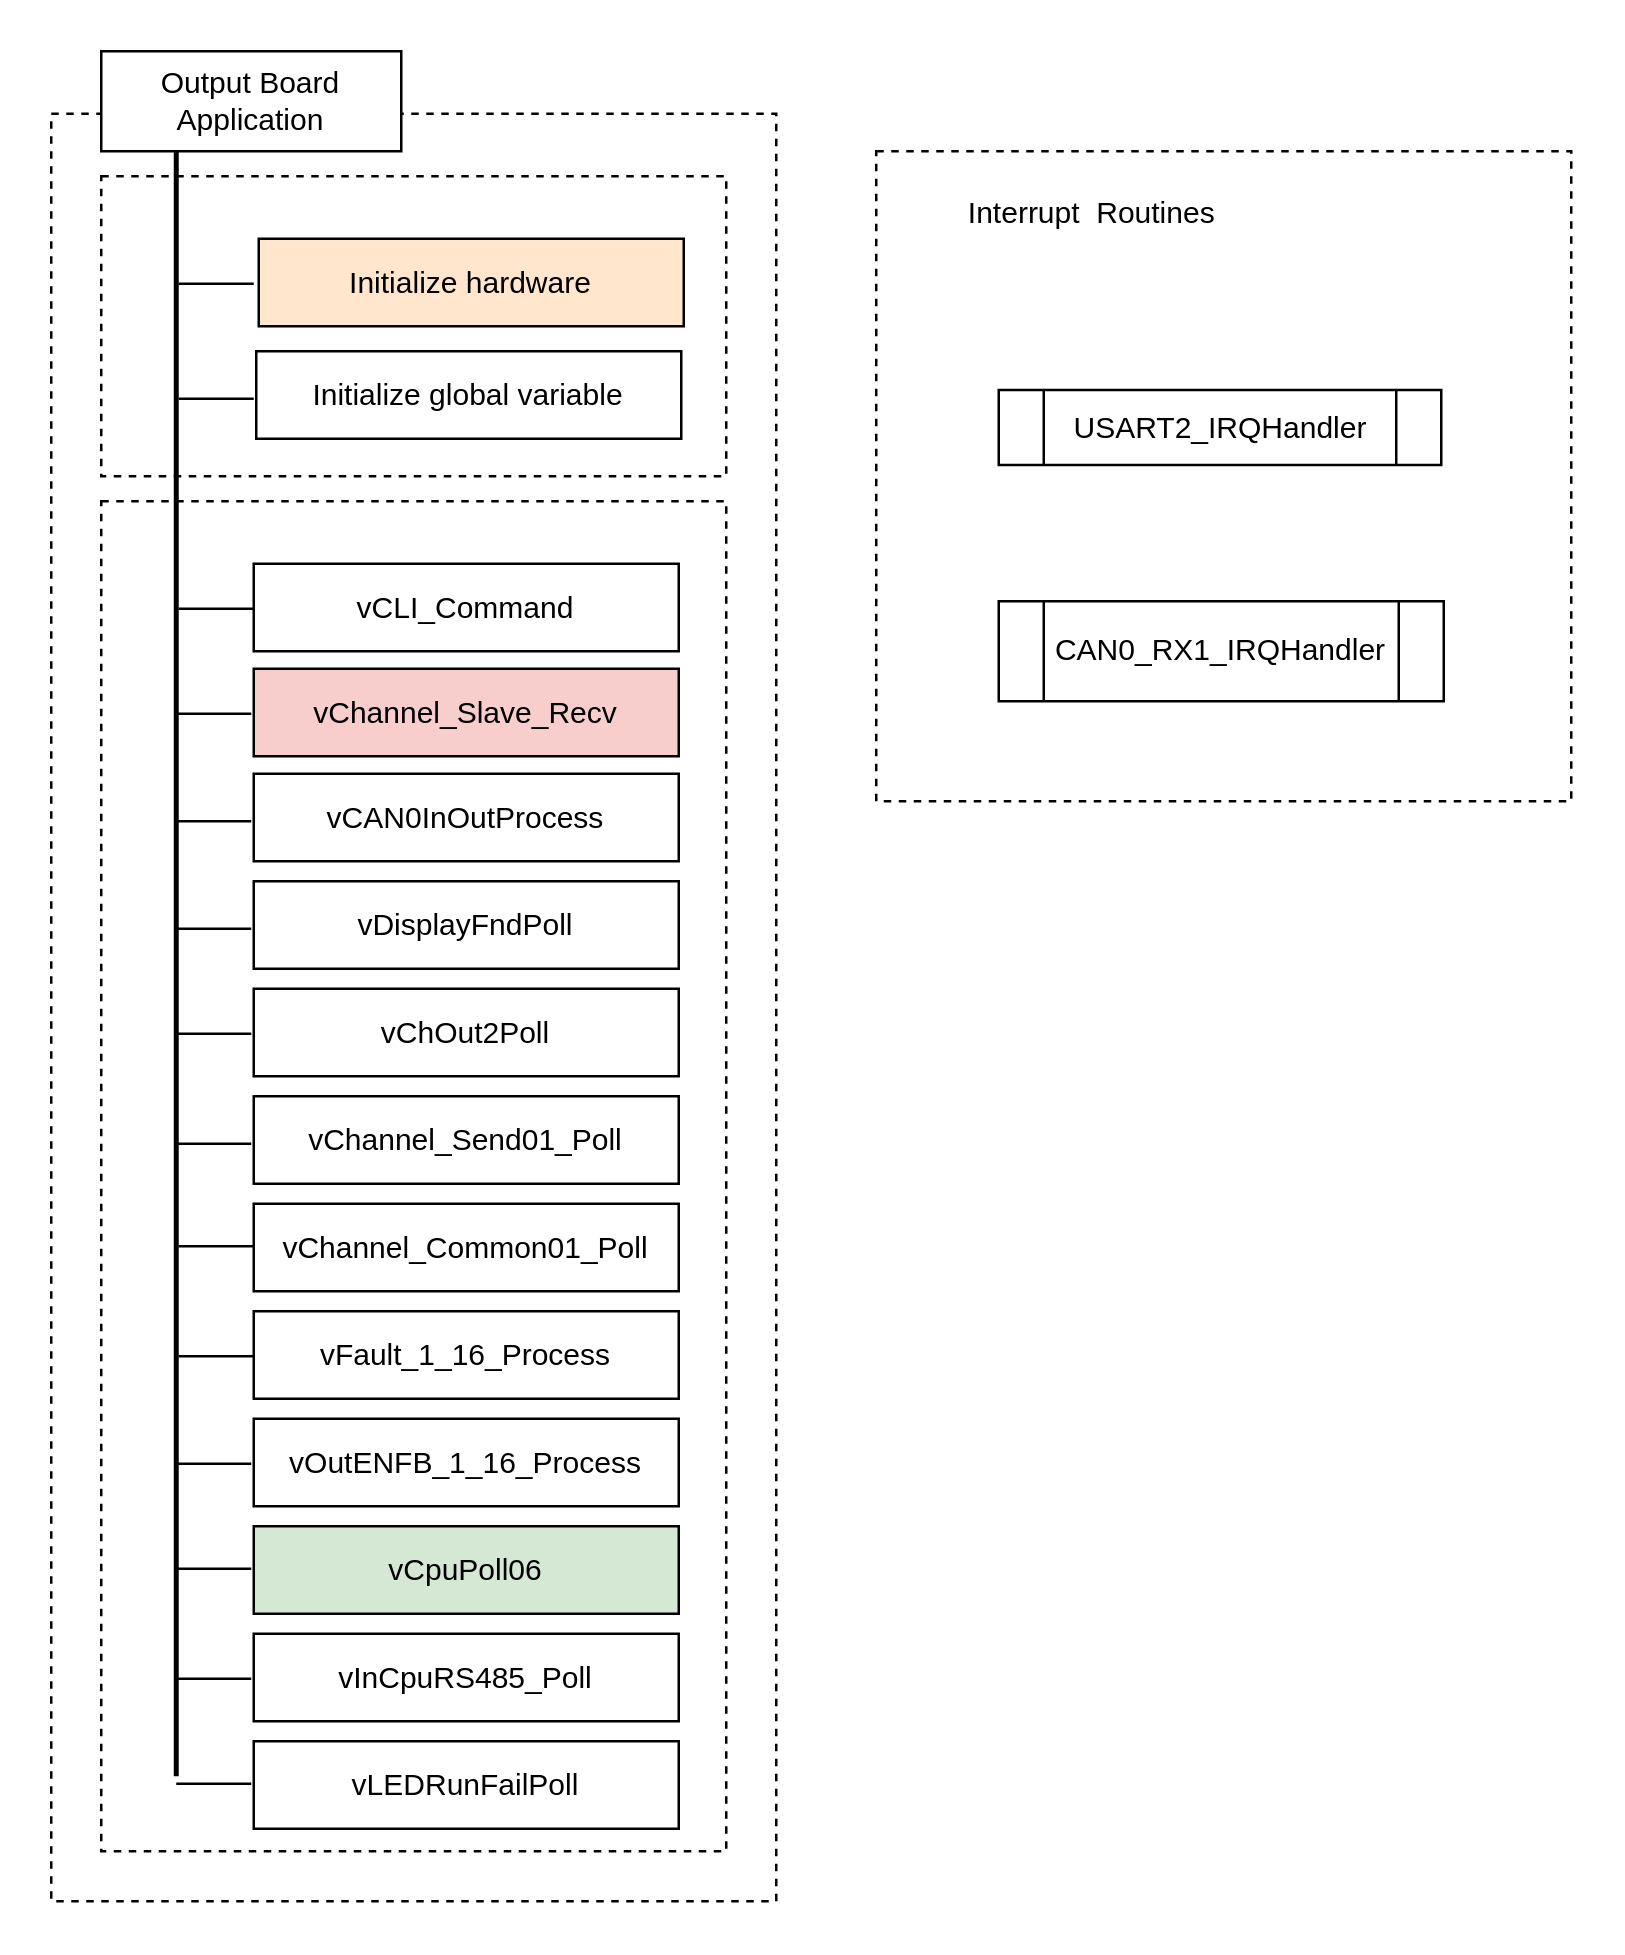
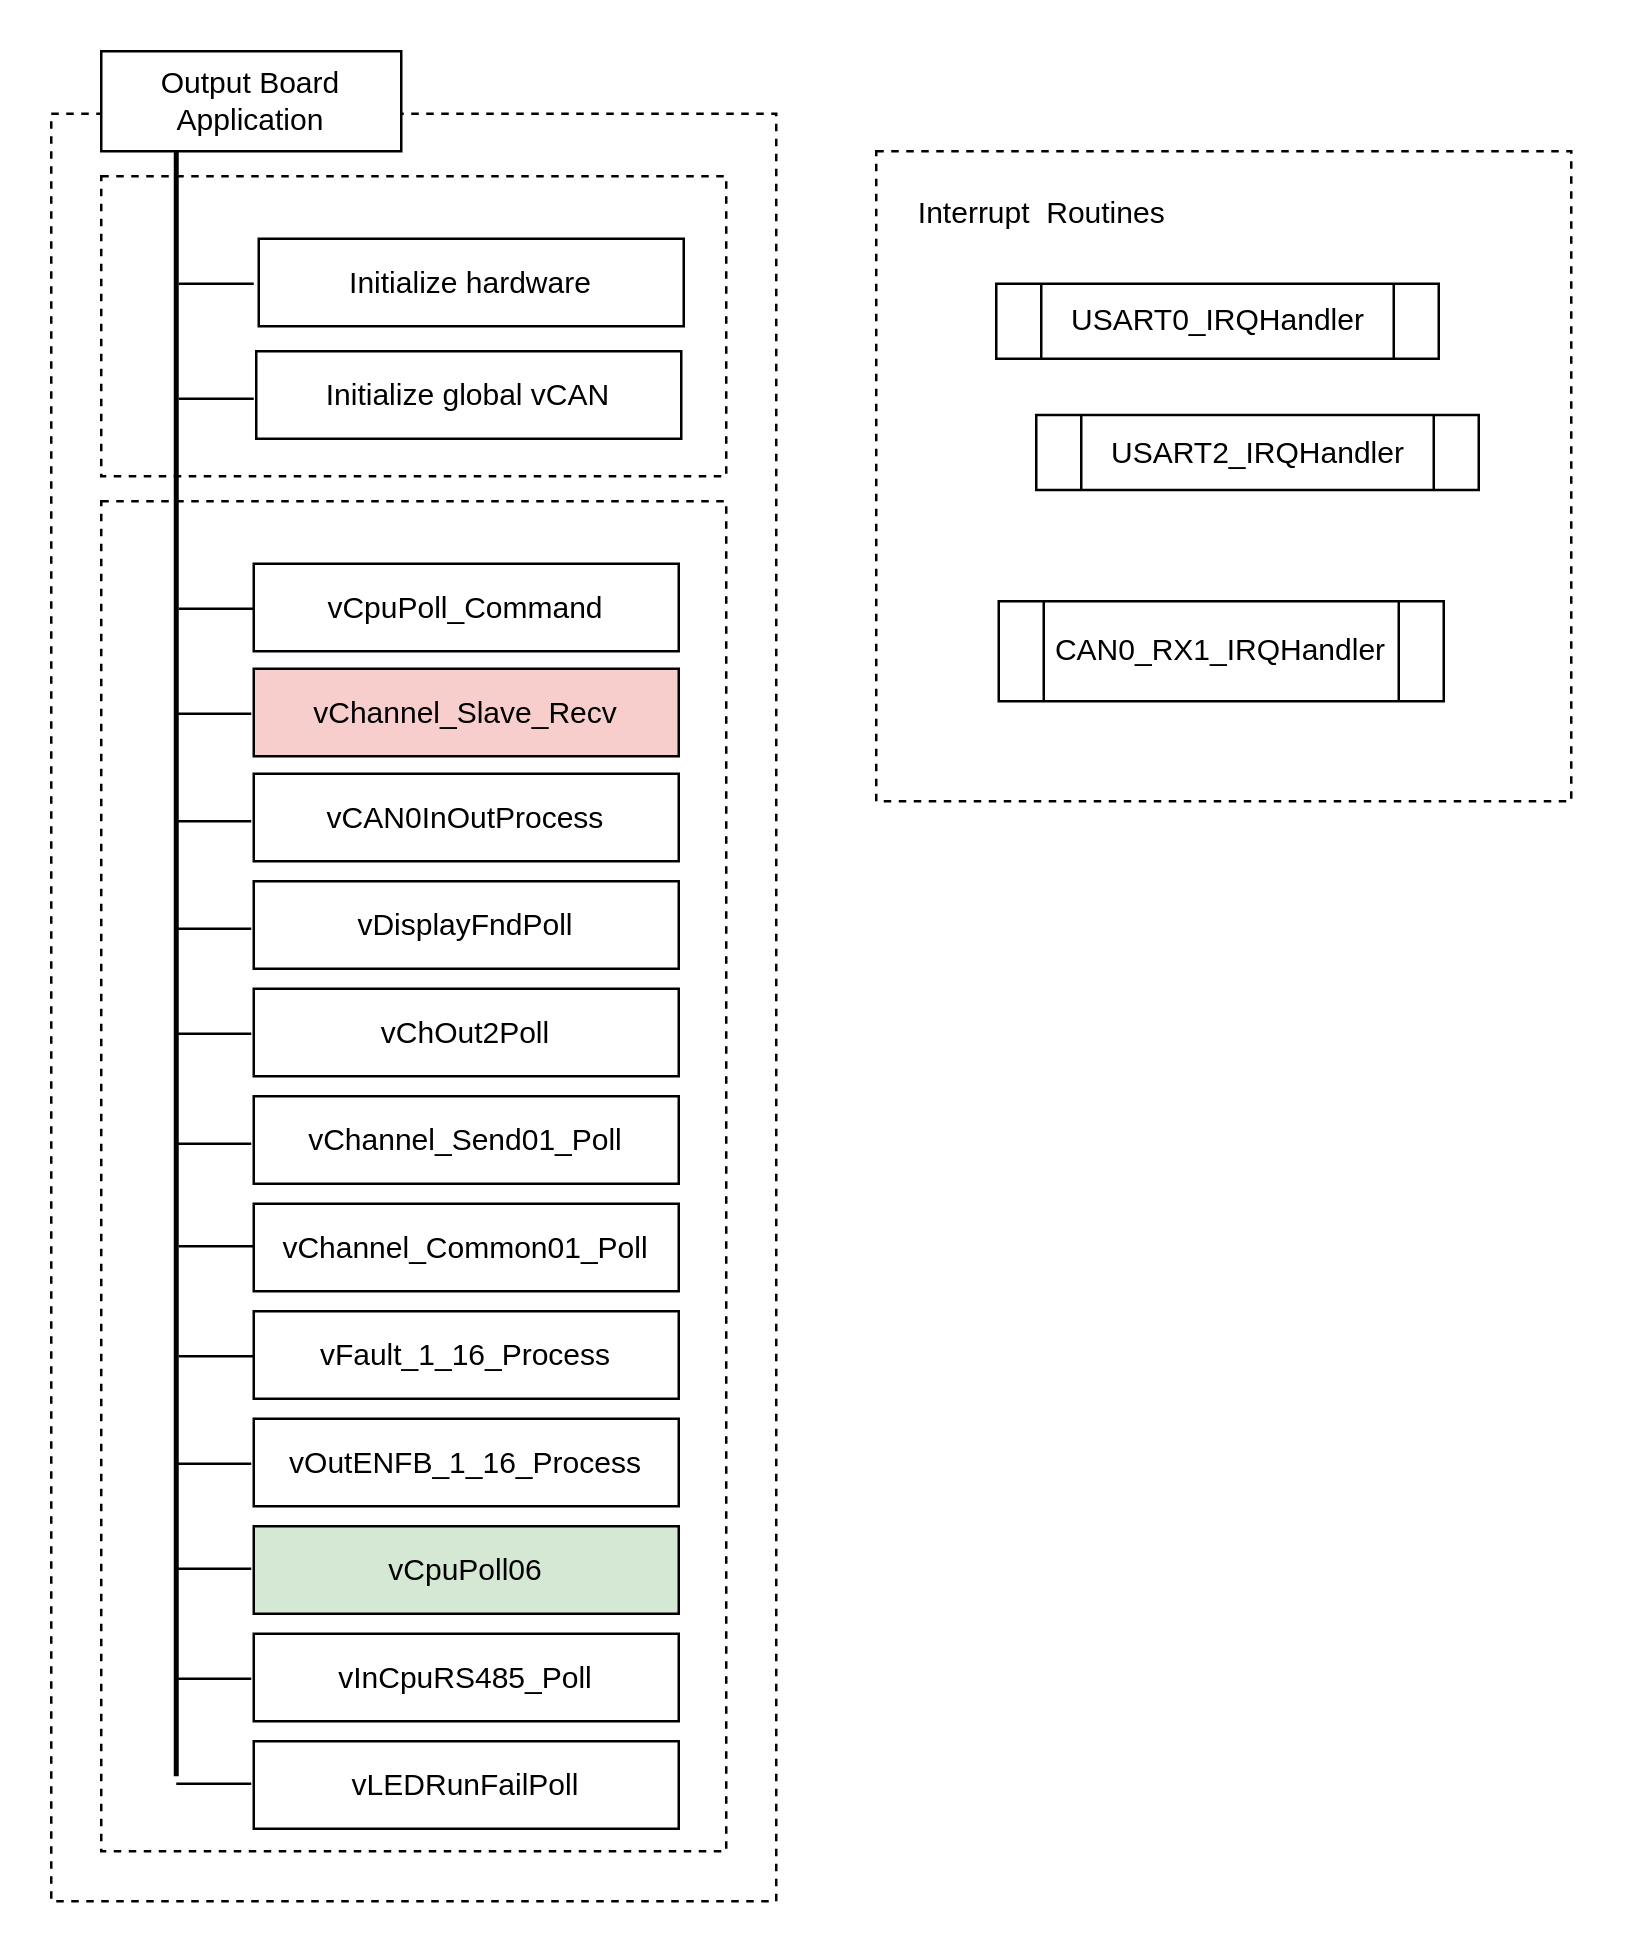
- <mxCell id="7" value="Interrupt&amp;nbsp; Routines" style="text;html=1;strokeColor=none;fillColor=none;align=center;verticalAlign=middle;whiteSpace=wrap;rounded=0;" parent="1" vertex="1"><mxGeometry x="373" y="70" width="127" height="30" as="geometry" /></mxCell>
+ <mxCell id="7" value="Interrupt&amp;nbsp; Routines" style="text;html=1;strokeColor=none;fillColor=none;align=center;verticalAlign=middle;whiteSpace=wrap;rounded=0;" parent="1" vertex="1"><mxGeometry x="353" y="70" width="127" height="30" as="geometry" /></mxCell>
- <mxCell id="5" value="Initialize hardware" style="rounded=0;whiteSpace=wrap;html=1;fillColor=#ffe6cc;" parent="1" vertex="1"><mxGeometry x="103" y="95" width="170" height="35" as="geometry" /></mxCell>
+ <mxCell id="5" value="Initialize hardware" style="rounded=0;whiteSpace=wrap;html=1;" parent="1" vertex="1"><mxGeometry x="103" y="95" width="170" height="35" as="geometry" /></mxCell>
+ <mxCell id="39" value="USART0_IRQHandler" style="shape=process;whiteSpace=wrap;html=1;backgroundOutline=1;" parent="1" vertex="1"><mxGeometry x="398" y="113" width="177" height="30" as="geometry" /></mxCell>
- <mxCell id="9" value="Initialize global variable" style="rounded=0;whiteSpace=wrap;html=1;" parent="1" vertex="1"><mxGeometry x="102" y="140" width="170" height="35" as="geometry" /></mxCell>
+ <mxCell id="9" value="Initialize global vCAN" style="rounded=0;whiteSpace=wrap;html=1;" parent="1" vertex="1"><mxGeometry x="102" y="140" width="170" height="35" as="geometry" /></mxCell>
- <mxCell id="8" value="USART2_IRQHandler" style="shape=process;whiteSpace=wrap;html=1;backgroundOutline=1;" parent="1" vertex="1"><mxGeometry x="399" y="155.5" width="177" height="30" as="geometry" /></mxCell>
+ <mxCell id="8" value="USART2_IRQHandler" style="shape=process;whiteSpace=wrap;html=1;backgroundOutline=1;" parent="1" vertex="1"><mxGeometry x="414" y="165.5" width="177" height="30" as="geometry" /></mxCell>
- <mxCell id="10" value="vCLI_Command" style="rounded=0;whiteSpace=wrap;html=1;" parent="1" vertex="1"><mxGeometry x="101" y="225" width="170" height="35" as="geometry" /></mxCell>
+ <mxCell id="10" value="vCpuPoll_Command" style="rounded=0;whiteSpace=wrap;html=1;" parent="1" vertex="1"><mxGeometry x="101" y="225" width="170" height="35" as="geometry" /></mxCell>
